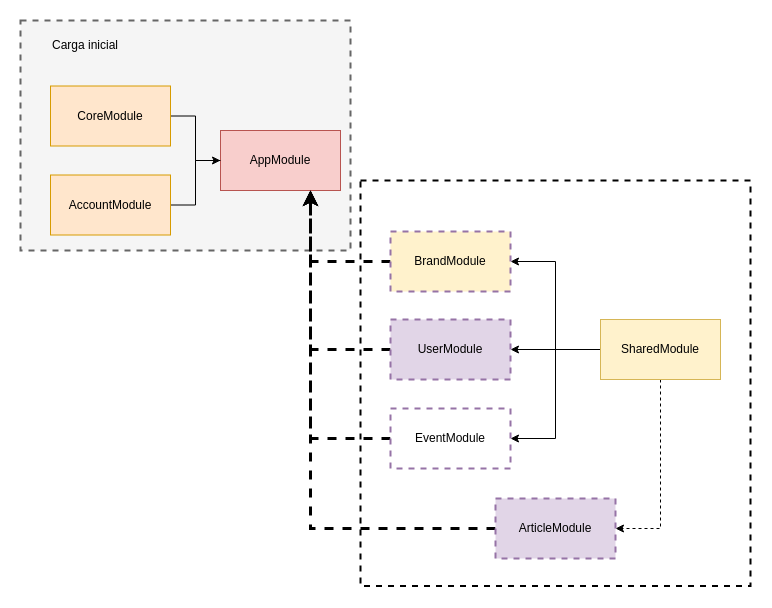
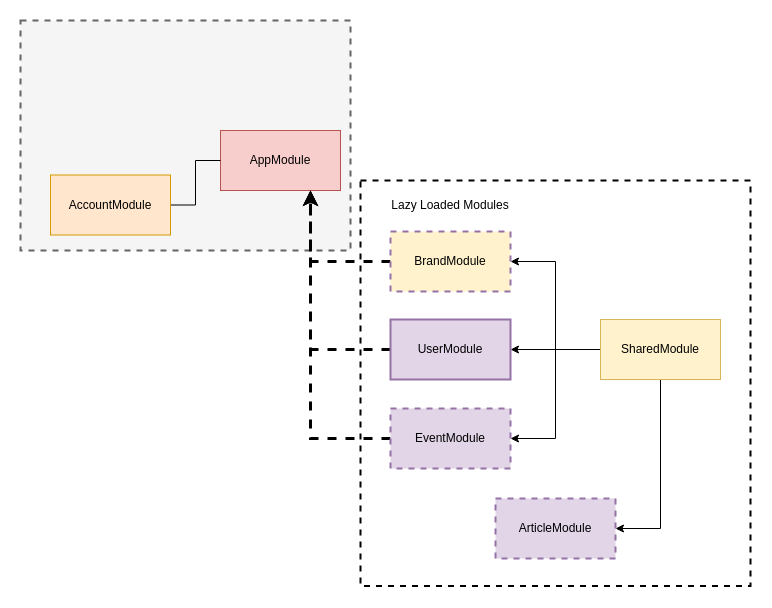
- <mxCell id="22" value="Carga inicial" style="text;html=1;strokeColor=none;fillColor=none;align=center;verticalAlign=middle;whiteSpace=wrap;rounded=0;dashed=1;" vertex="1" parent="1"><mxGeometry x="30" y="30" width="110" height="30" as="geometry" /></mxCell>
- <mxCell id="6" value="CoreModule" style="rounded=0;whiteSpace=wrap;html=1;fillColor=#ffe6cc;strokeColor=#d79b00;" vertex="1" parent="1"><mxGeometry x="50" y="85.5" width="120" height="60" as="geometry" /></mxCell>
- <mxCell id="5" style="edgeStyle=orthogonalEdgeStyle;rounded=0;orthogonalLoop=1;jettySize=auto;html=1;strokeWidth=1;" edge="1" parent="1" source="6" target="4"><mxGeometry relative="1" as="geometry"><mxPoint x="200" y="65.5" as="targetPoint" /></mxGeometry></mxCell>
+ <mxCell id="23" value="Lazy Loaded Modules" style="text;html=1;strokeColor=none;fillColor=none;align=center;verticalAlign=middle;whiteSpace=wrap;rounded=0;dashed=1;" vertex="1" parent="1"><mxGeometry x="370" y="190" width="160" height="30" as="geometry" /></mxCell>
- <mxCell id="13" value="UserModule" style="rounded=0;whiteSpace=wrap;html=1;fillColor=#e1d5e7;strokeColor=#9673a6;strokeWidth=2;dashed=1;" vertex="1" parent="1"><mxGeometry x="390" y="319" width="120" height="60" as="geometry" /></mxCell>
+ <mxCell id="13" value="UserModule" style="rounded=0;whiteSpace=wrap;html=1;fillColor=#e1d5e7;strokeColor=#9673a6;strokeWidth=2;dashed=0;" vertex="1" parent="1"><mxGeometry x="390" y="319" width="120" height="60" as="geometry" /></mxCell>
- <mxCell id="15" value="EventModule" style="rounded=0;whiteSpace=wrap;html=1;fillColor=#ffffff;strokeColor=#9673a6;strokeWidth=2;dashed=1;" vertex="1" parent="1"><mxGeometry x="390" y="408" width="120" height="60" as="geometry" /></mxCell>
+ <mxCell id="15" value="EventModule" style="rounded=0;whiteSpace=wrap;html=1;fillColor=#e1d5e7;strokeColor=#9673a6;strokeWidth=2;dashed=1;" vertex="1" parent="1"><mxGeometry x="390" y="408" width="120" height="60" as="geometry" /></mxCell>
- <mxCell id="8" style="edgeStyle=orthogonalEdgeStyle;rounded=0;orthogonalLoop=1;jettySize=auto;html=1;entryX=1;entryY=0.5;entryDx=0;entryDy=0;strokeWidth=1;dashed=1;" edge="1" parent="1" source="11" target="17"><mxGeometry relative="1" as="geometry" /></mxCell>
+ <mxCell id="8" style="edgeStyle=orthogonalEdgeStyle;rounded=0;orthogonalLoop=1;jettySize=auto;html=1;entryX=1;entryY=0.5;entryDx=0;entryDy=0;strokeWidth=1;" edge="1" parent="1" source="11" target="17"><mxGeometry relative="1" as="geometry" /></mxCell>
- <mxCell id="16" style="edgeStyle=orthogonalEdgeStyle;rounded=0;orthogonalLoop=1;jettySize=auto;html=1;entryX=0.75;entryY=1;entryDx=0;entryDy=0;dashed=1;strokeWidth=3;" edge="1" parent="1" source="17" target="4"><mxGeometry relative="1" as="geometry" /></mxCell>
